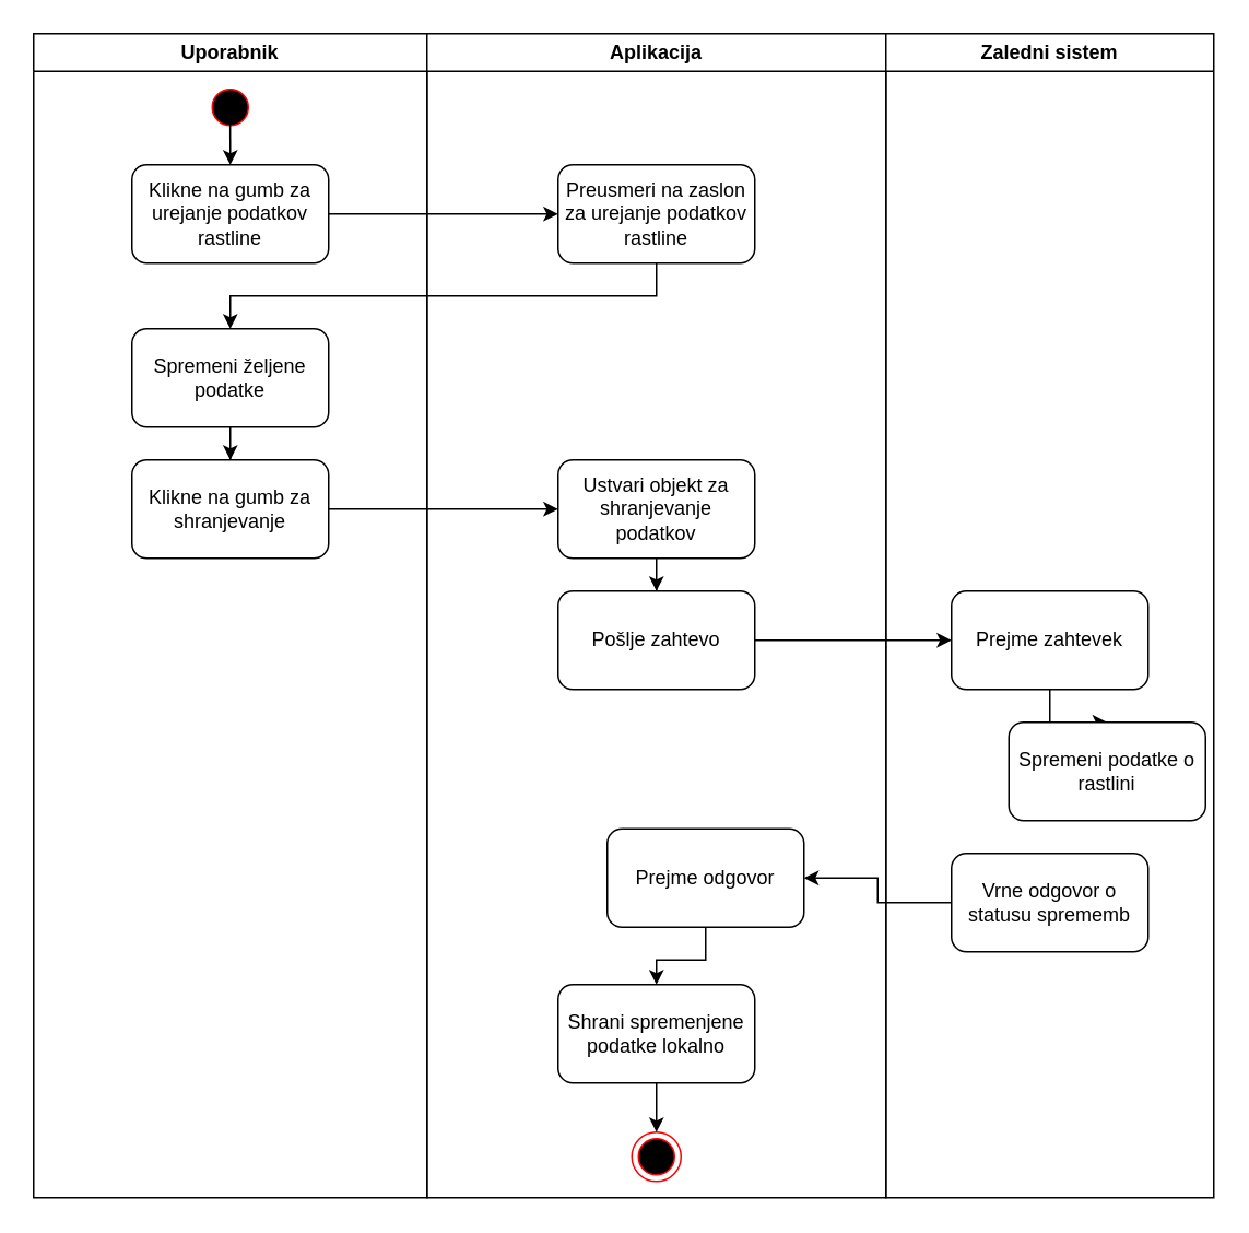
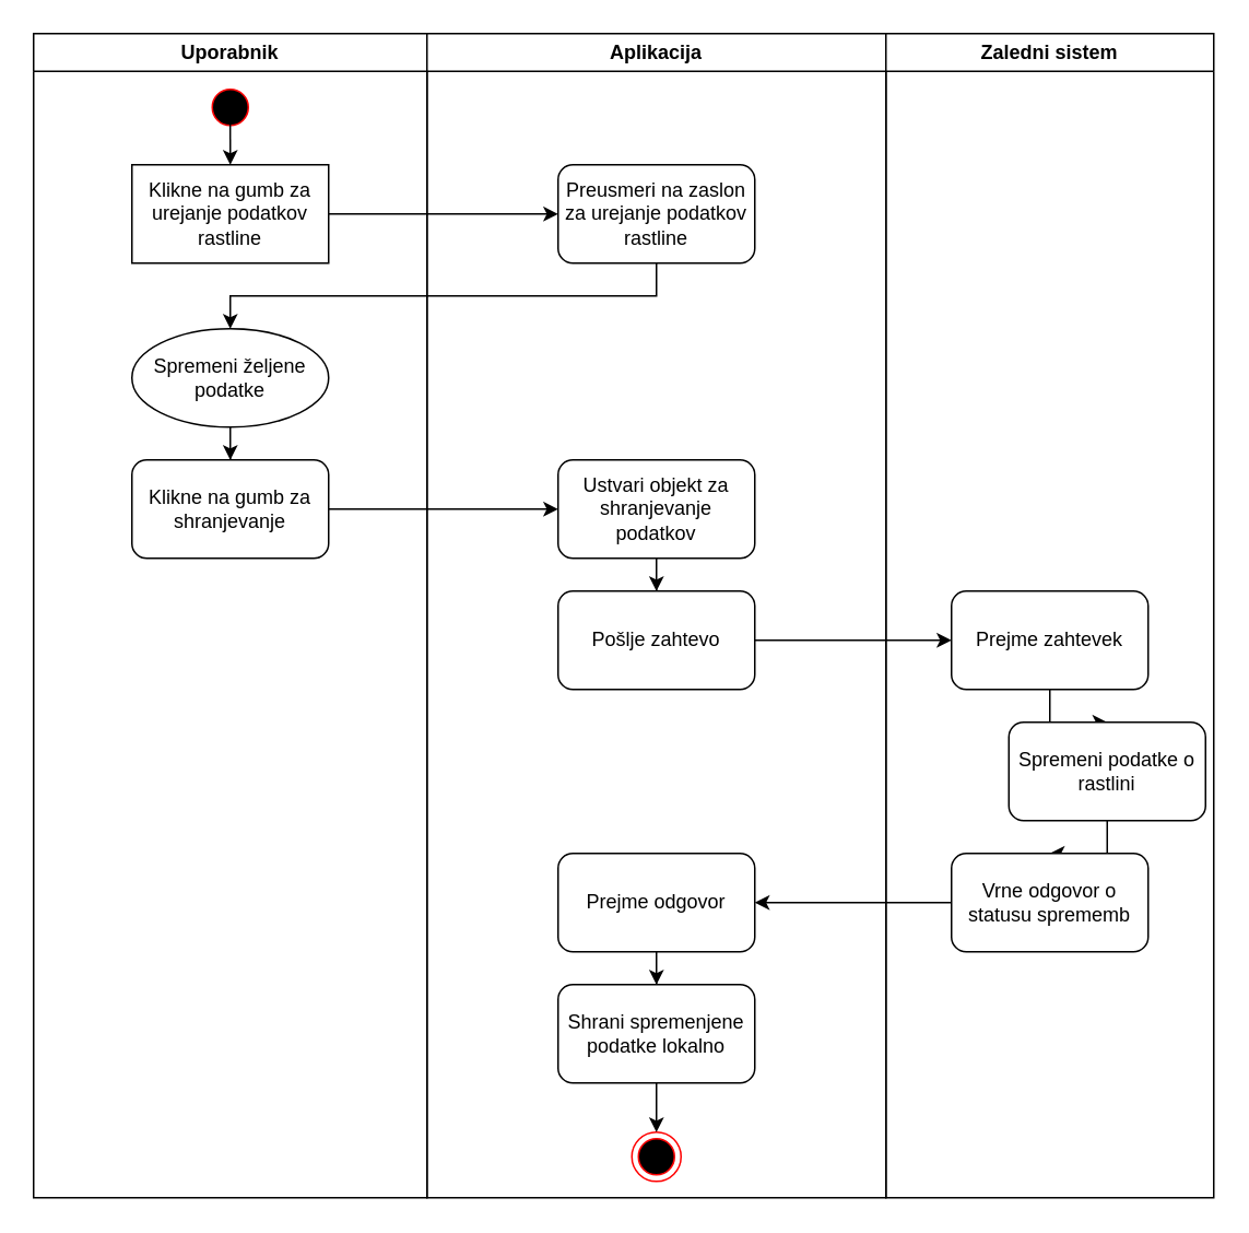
- <mxCell id="5" value="Klikne na gumb za urejanje podatkov rastline" style="rounded=1;whiteSpace=wrap;html=1;" parent="2" vertex="1"><mxGeometry x="60" y="80" width="120" height="60" as="geometry" /></mxCell>
+ <mxCell id="5" value="Klikne na gumb za urejanje podatkov rastline" style="whiteSpace=wrap;html=1;rounded=0;" parent="2" vertex="1"><mxGeometry x="60" y="80" width="120" height="60" as="geometry" /></mxCell>
- <mxCell id="7" value="Spremeni željene podatke" style="rounded=1;whiteSpace=wrap;html=1;" parent="2" vertex="1"><mxGeometry x="60" y="180" width="120" height="60" as="geometry" /></mxCell>
+ <mxCell id="7" value="Spremeni željene podatke" style="ellipse;whiteSpace=wrap;html=1;" parent="2" vertex="1"><mxGeometry x="60" y="180" width="120" height="60" as="geometry" /></mxCell>
+ <mxCell id="23" value="" style="edgeStyle=orthogonalEdgeStyle;rounded=0;orthogonalLoop=1;jettySize=auto;html=1;exitX=0.5;exitY=1;exitDx=0;exitDy=0;entryX=0.5;entryY=0;entryDx=0;entryDy=0;" parent="19" source="22" target="24" edge="1"><mxGeometry relative="1" as="geometry"><mxPoint x="100" y="1030" as="targetPoint" /></mxGeometry></mxCell>
- <mxCell id="12" value="Prejme odgovor" style="whiteSpace=wrap;html=1;rounded=1;" parent="9" vertex="1"><mxGeometry x="110" y="485" width="120" height="60" as="geometry" /></mxCell>
+ <mxCell id="12" value="Prejme odgovor" style="whiteSpace=wrap;html=1;rounded=1;" parent="9" vertex="1"><mxGeometry x="80" y="500" width="120" height="60" as="geometry" /></mxCell>
